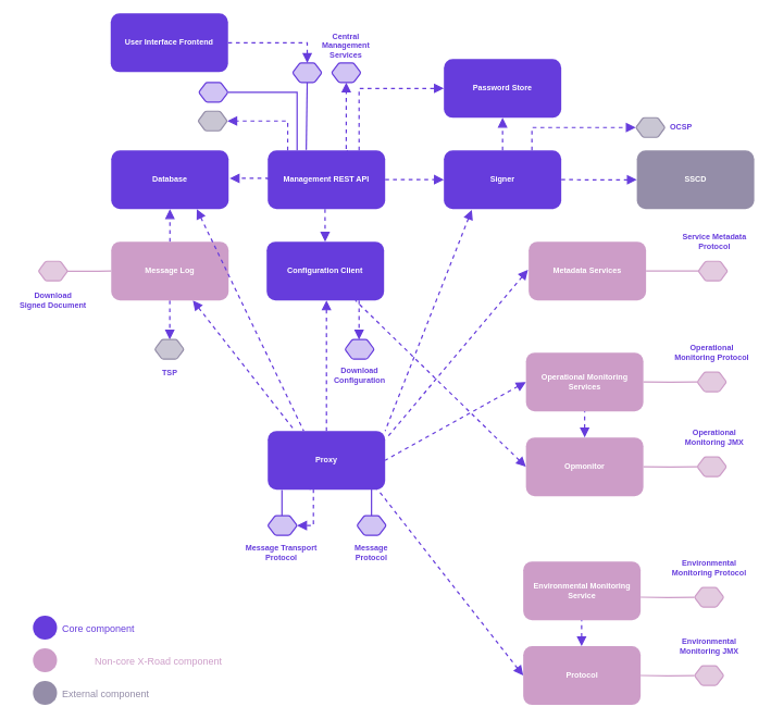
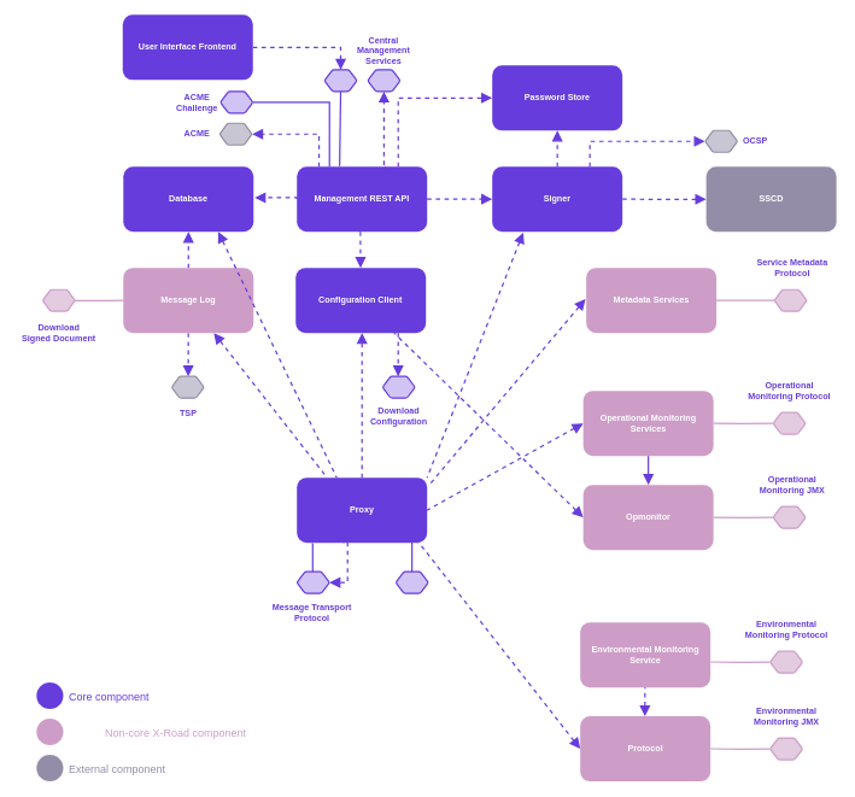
+ <mxCell id="78" value="ACME&lt;br&gt;Challenge" style="text;html=1;strokeColor=none;fillColor=none;align=center;verticalAlign=middle;whiteSpace=wrap;rounded=0;fontColor=#663CDC;fontStyle=1" vertex="1" parent="1"><mxGeometry x="251.67" y="131" width="40" height="20" as="geometry" /></mxCell>
+ <mxCell id="80" value="ACME" style="text;html=1;strokeColor=none;fillColor=none;align=center;verticalAlign=middle;whiteSpace=wrap;rounded=0;fontColor=#663CDC;fontStyle=1" vertex="1" parent="1"><mxGeometry x="251.67" y="175" width="40" height="20" as="geometry" /></mxCell>
- <mxCell id="74" value="" style="endArrow=none;html=1;strokeWidth=2;fontColor=#663CDC;entryX=0.5;entryY=1;entryDx=0;entryDy=0;exitX=0.5;exitY=0;exitDx=0;exitDy=0;endFill=0;endSize=10;startArrow=block;startFill=1;startSize=10;dashed=1;strokeColor=#663CDC;fontStyle=1" parent="1" source="68" target="38" edge="1"><mxGeometry width="50" height="50" relative="1" as="geometry"><mxPoint x="811.68" y="915" as="sourcePoint" /><mxPoint x="596.58" y="755.32" as="targetPoint" /></mxGeometry></mxCell>
+ <mxCell id="74" value="" style="endArrow=none;html=1;strokeWidth=2;fontColor=#663CDC;entryX=0.5;entryY=1;entryDx=0;entryDy=0;exitX=0.5;exitY=0;exitDx=0;exitDy=0;endFill=0;endSize=10;startArrow=block;startFill=1;startSize=10;dashed=0;strokeColor=#663CDC;fontStyle=1;" parent="1" source="68" target="38" edge="1"><mxGeometry width="50" height="50" relative="1" as="geometry"><mxPoint x="811.68" y="915" as="sourcePoint" /><mxPoint x="596.58" y="755.32" as="targetPoint" /></mxGeometry></mxCell>
- <mxCell id="30" value="Message&lt;br&gt;Protocol" style="text;html=1;strokeColor=none;fillColor=none;align=center;verticalAlign=middle;whiteSpace=wrap;rounded=0;fontColor=#663CDC;fontStyle=1" parent="1" vertex="1"><mxGeometry x="504.17" y="837" width="130" height="20" as="geometry" /></mxCell>
